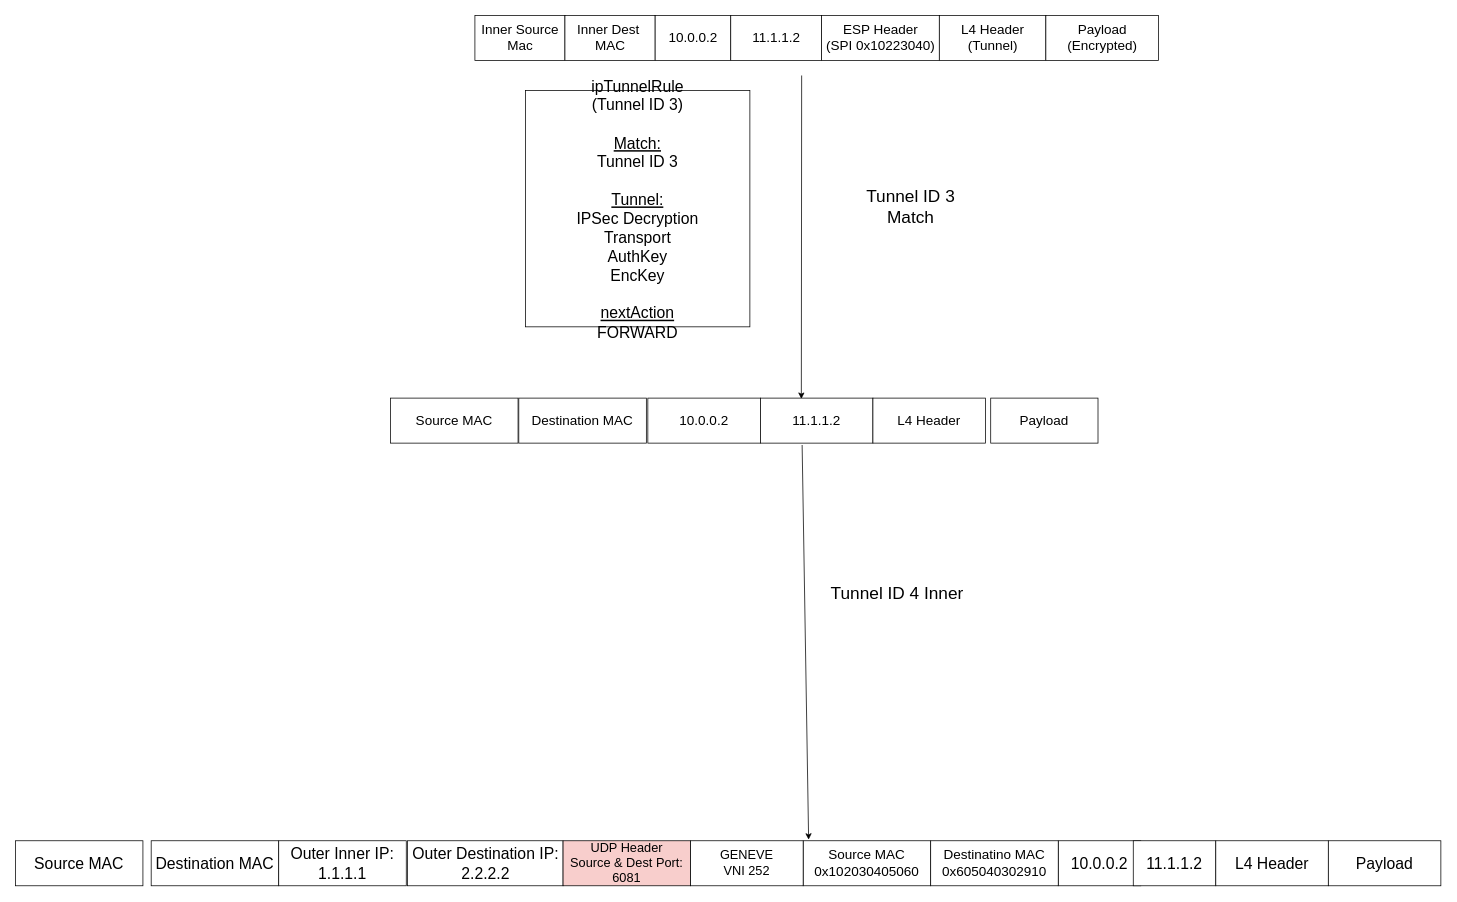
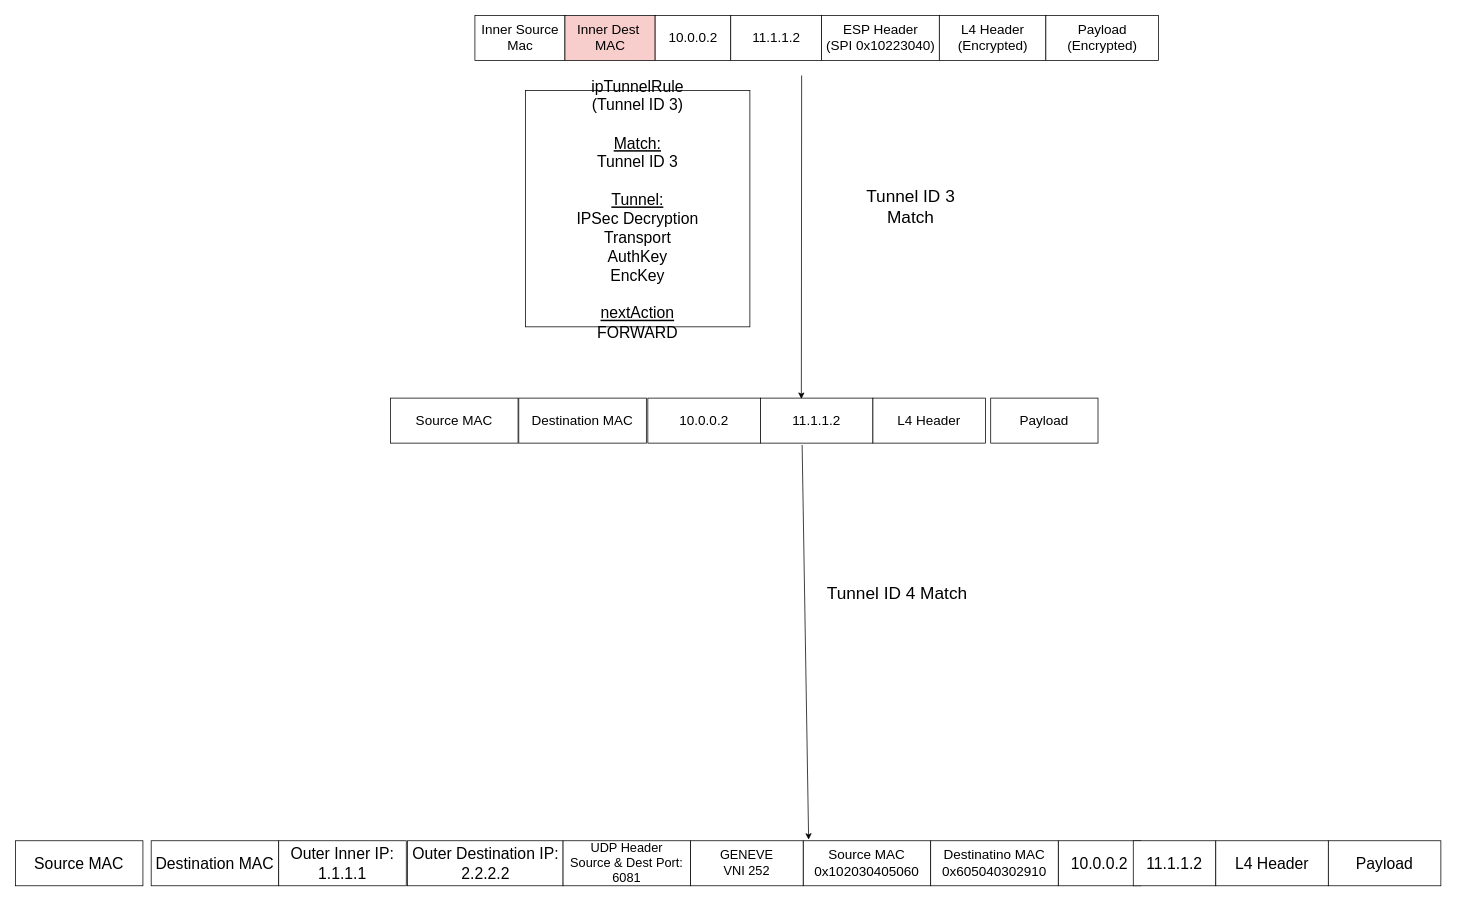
- <mxCell id="23" value="Inner Dest&amp;nbsp;&lt;br style=&quot;font-size: 18px;&quot;&gt;MAC" style="rounded=0;whiteSpace=wrap;html=1;fontSize=18;" parent="1" vertex="1"><mxGeometry x="752.5" y="20" width="120" height="60" as="geometry" /></mxCell>
+ <mxCell id="23" value="Inner Dest&amp;nbsp;&lt;br style=&quot;font-size: 18px;&quot;&gt;MAC" style="rounded=0;whiteSpace=wrap;html=1;fontSize=18;fillColor=#f8cecc;" parent="1" vertex="1"><mxGeometry x="752.5" y="20" width="120" height="60" as="geometry" /></mxCell>
- <mxCell id="19" value="L4 Header&lt;br style=&quot;font-size: 18px;&quot;&gt;(Tunnel)" style="rounded=0;whiteSpace=wrap;html=1;fontSize=18;" parent="1" vertex="1"><mxGeometry x="1251.5" y="20" width="142" height="60" as="geometry" /></mxCell>
+ <mxCell id="19" value="L4 Header&lt;br style=&quot;font-size: 18px;&quot;&gt;(Encrypted)" style="rounded=0;whiteSpace=wrap;html=1;fontSize=18;" parent="1" vertex="1"><mxGeometry x="1251.5" y="20" width="142" height="60" as="geometry" /></mxCell>
- <mxCell id="25" value="&lt;font style=&quot;font-size: 23px&quot;&gt;Tunnel ID 4 Inner&lt;/font&gt;" style="text;html=1;align=center;verticalAlign=middle;resizable=0;points=[];autosize=1;strokeColor=none;fillColor=none;strokeWidth=5;" parent="1" vertex="1"><mxGeometry x="1094.5" y="780" width="200" height="20" as="geometry" /></mxCell>
+ <mxCell id="25" value="&lt;font style=&quot;font-size: 23px&quot;&gt;Tunnel ID 4 Match&lt;/font&gt;" style="text;html=1;align=center;verticalAlign=middle;resizable=0;points=[];autosize=1;strokeColor=none;fillColor=none;strokeWidth=5;" parent="1" vertex="1"><mxGeometry x="1094.5" y="780" width="200" height="20" as="geometry" /></mxCell>
- <mxCell id="28" value="UDP Header&lt;br style=&quot;font-size: 17px;&quot;&gt;Source &amp;amp; Dest Port:&lt;br style=&quot;font-size: 17px;&quot;&gt;6081" style="rounded=0;whiteSpace=wrap;html=1;fontSize=17;fillColor=#f8cecc;" parent="1" vertex="1"><mxGeometry x="750" y="1120" width="170" height="60" as="geometry" /></mxCell>
+ <mxCell id="28" value="UDP Header&lt;br style=&quot;font-size: 17px;&quot;&gt;Source &amp;amp; Dest Port:&lt;br style=&quot;font-size: 17px;&quot;&gt;6081" style="rounded=0;whiteSpace=wrap;html=1;fontSize=17;" parent="1" vertex="1"><mxGeometry x="750" y="1120" width="170" height="60" as="geometry" /></mxCell>
